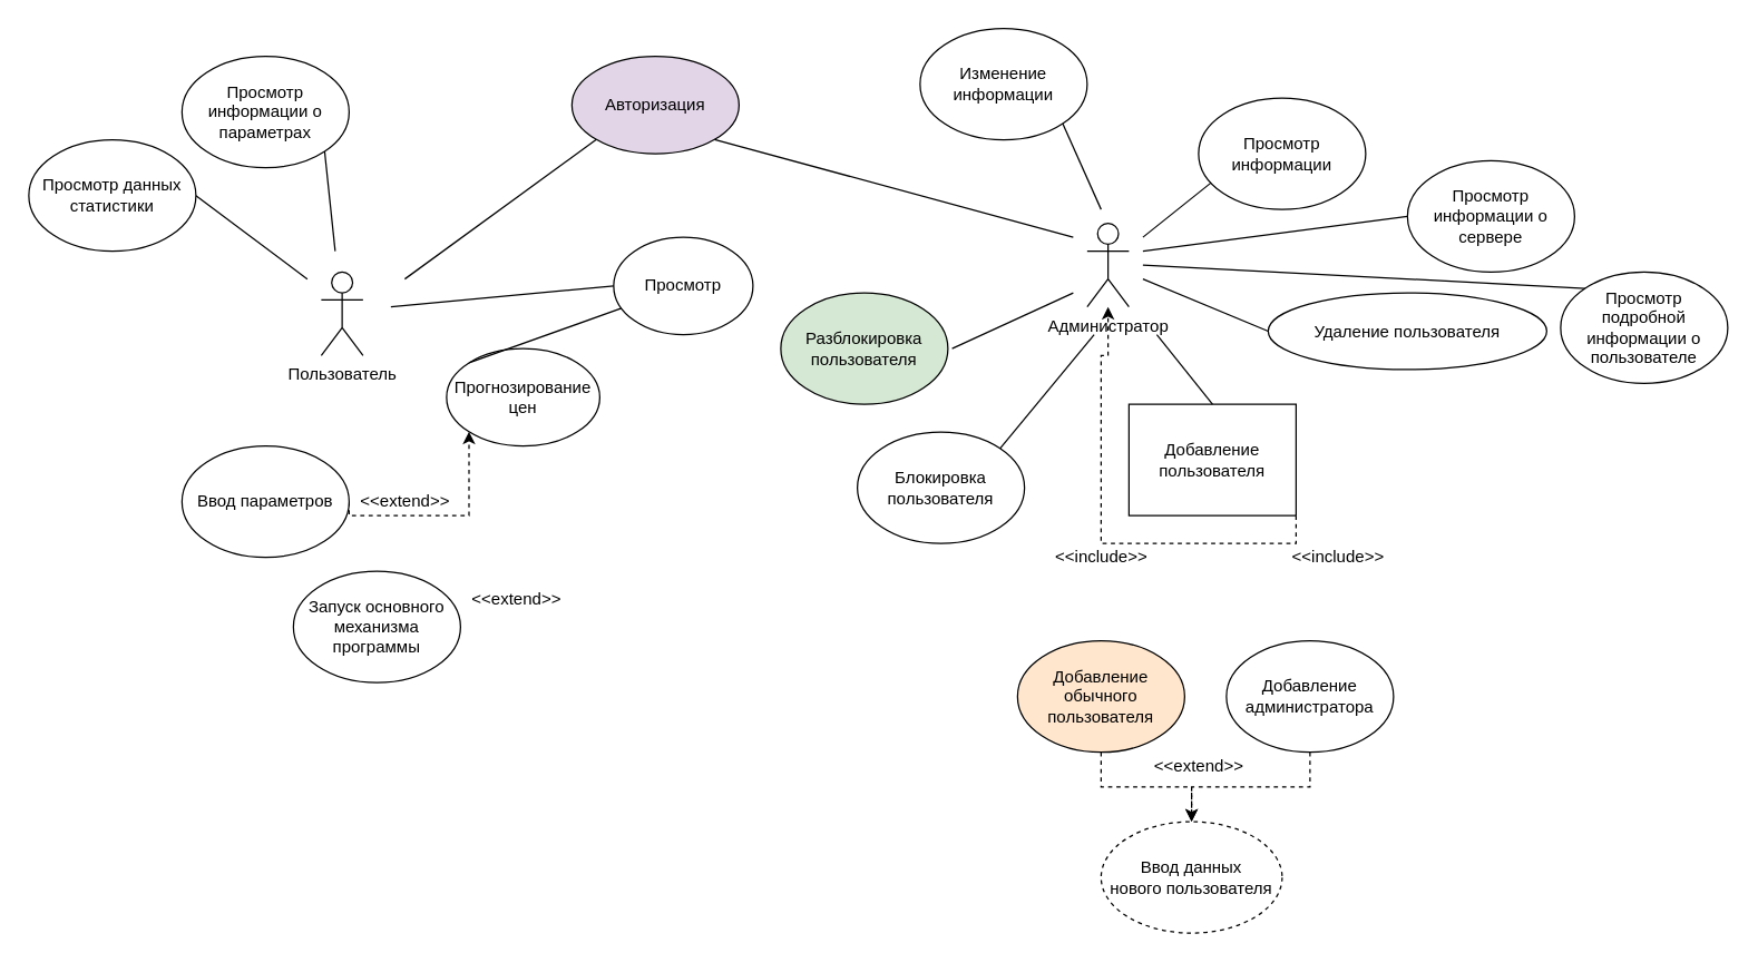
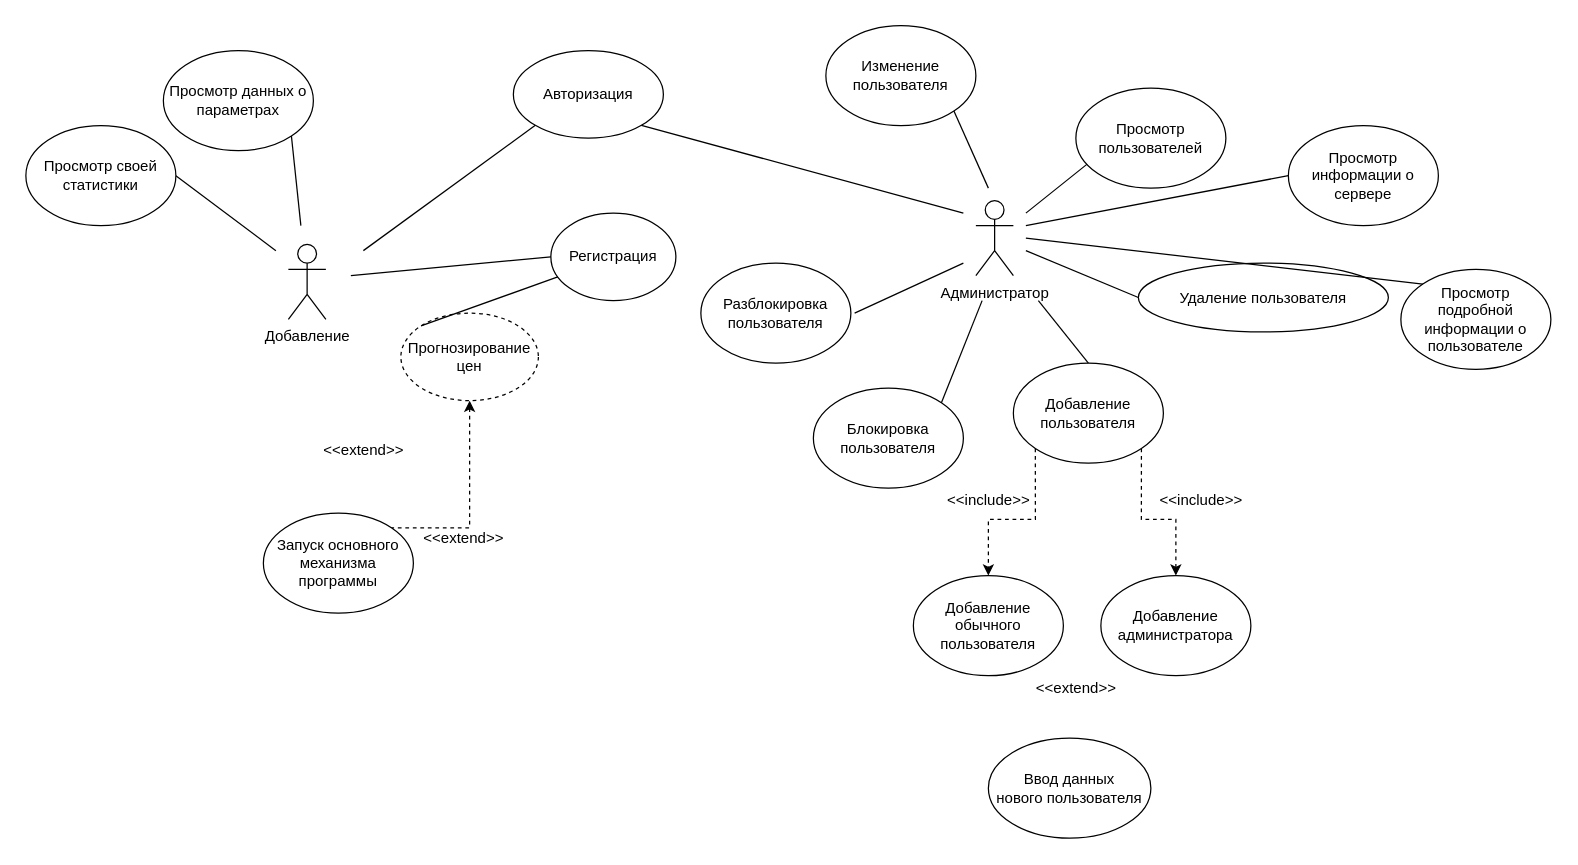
- <mxCell id="43" value="Изменение информации" style="ellipse;whiteSpace=wrap;html=1;" vertex="1" parent="1"><mxGeometry x="660" y="20" width="120" height="80" as="geometry" /></mxCell>
+ <mxCell id="43" value="Изменение пользователя" style="ellipse;whiteSpace=wrap;html=1;" vertex="1" parent="1"><mxGeometry x="660" y="20" width="120" height="80" as="geometry" /></mxCell>
- <mxCell id="3" value="Авторизация" style="ellipse;whiteSpace=wrap;html=1;fillColor=#e1d5e7;" vertex="1" parent="1"><mxGeometry x="410" y="40" width="120" height="70" as="geometry" /></mxCell>
+ <mxCell id="3" value="Авторизация" style="ellipse;whiteSpace=wrap;html=1;" vertex="1" parent="1"><mxGeometry x="410" y="40" width="120" height="70" as="geometry" /></mxCell>
- <mxCell id="18" value="Просмотр информации о параметрах" style="ellipse;whiteSpace=wrap;html=1;" vertex="1" parent="1"><mxGeometry x="130" y="40" width="120" height="80" as="geometry" /></mxCell>
+ <mxCell id="18" value="Просмотр данных о параметрах" style="ellipse;whiteSpace=wrap;html=1;" vertex="1" parent="1"><mxGeometry x="130" y="40" width="120" height="80" as="geometry" /></mxCell>
- <mxCell id="22" value="Просмотр информации" style="ellipse;whiteSpace=wrap;html=1;" vertex="1" parent="1"><mxGeometry x="860" y="70" width="120" height="80" as="geometry" /></mxCell>
+ <mxCell id="22" value="Просмотр пользователей" style="ellipse;whiteSpace=wrap;html=1;" vertex="1" parent="1"><mxGeometry x="860" y="70" width="120" height="80" as="geometry" /></mxCell>
- <mxCell id="20" value="Просмотр данных статистики" style="ellipse;whiteSpace=wrap;html=1;" vertex="1" parent="1"><mxGeometry x="20" y="100" width="120" height="80" as="geometry" /></mxCell>
+ <mxCell id="20" value="Просмотр своей статистики" style="ellipse;whiteSpace=wrap;html=1;" vertex="1" parent="1"><mxGeometry x="20" y="100" width="120" height="80" as="geometry" /></mxCell>
- <mxCell id="39" value="Просмотр информации о сервере" style="ellipse;whiteSpace=wrap;html=1;" vertex="1" parent="1"><mxGeometry x="1010" y="115" width="120" height="80" as="geometry" /></mxCell>
+ <mxCell id="39" value="Просмотр информации о сервере" style="ellipse;whiteSpace=wrap;html=1;" vertex="1" parent="1"><mxGeometry x="1030" y="100" width="120" height="80" as="geometry" /></mxCell>
- <mxCell id="5" value="Просмотр" style="ellipse;whiteSpace=wrap;html=1;" vertex="1" parent="1"><mxGeometry x="440" y="170" width="100" height="70" as="geometry" /></mxCell>
+ <mxCell id="5" value="Регистрация" style="ellipse;whiteSpace=wrap;html=1;" vertex="1" parent="1"><mxGeometry x="440" y="170" width="100" height="70" as="geometry" /></mxCell>
- <mxCell id="45" value="Просмотр подробной информации о пользователе" style="ellipse;whiteSpace=wrap;html=1;" vertex="1" parent="1"><mxGeometry x="1120" y="195" width="120" height="80" as="geometry" /></mxCell>
+ <mxCell id="45" value="Просмотр подробной информации о пользователе" style="ellipse;whiteSpace=wrap;html=1;" vertex="1" parent="1"><mxGeometry x="1120" y="215" width="120" height="80" as="geometry" /></mxCell>
- <mxCell id="36" value="Разблокировка пользователя" style="ellipse;whiteSpace=wrap;html=1;fillColor=#d5e8d4;" vertex="1" parent="1"><mxGeometry x="560" y="210" width="120" height="80" as="geometry" /></mxCell>
+ <mxCell id="36" value="Разблокировка пользователя" style="ellipse;whiteSpace=wrap;html=1;" vertex="1" parent="1"><mxGeometry x="560" y="210" width="120" height="80" as="geometry" /></mxCell>
- <mxCell id="2" value="Пользователь" style="shape=umlActor;verticalLabelPosition=bottom;verticalAlign=top;html=1;outlineConnect=0;" vertex="1" parent="1"><mxGeometry x="230" y="195" width="30" height="60" as="geometry" /></mxCell>
+ <mxCell id="2" value="Добавление" style="shape=umlActor;verticalLabelPosition=bottom;verticalAlign=top;html=1;outlineConnect=0;" vertex="1" parent="1"><mxGeometry x="230" y="195" width="30" height="60" as="geometry" /></mxCell>
- <mxCell id="7" value="Прогнозирование&lt;br&gt;цен" style="ellipse;whiteSpace=wrap;html=1;" vertex="1" parent="1"><mxGeometry x="320" y="250" width="110" height="70" as="geometry" /></mxCell>
+ <mxCell id="7" value="Прогнозирование&lt;br&gt;цен" style="ellipse;whiteSpace=wrap;html=1;dashed=1;" vertex="1" parent="1"><mxGeometry x="320" y="250" width="110" height="70" as="geometry" /></mxCell>
- <mxCell id="26" value="Добавление пользователя" style="whiteSpace=wrap;html=1;rounded=0;" vertex="1" parent="1"><mxGeometry x="810" y="290" width="120" height="80" as="geometry" /></mxCell>
+ <mxCell id="26" value="Добавление пользователя" style="ellipse;whiteSpace=wrap;html=1;" vertex="1" parent="1"><mxGeometry x="810" y="290" width="120" height="80" as="geometry" /></mxCell>
- <mxCell id="35" value="Блокировка пользователя" style="ellipse;whiteSpace=wrap;html=1;" vertex="1" parent="1"><mxGeometry x="615" y="310" width="120" height="80" as="geometry" /></mxCell>
+ <mxCell id="35" value="Блокировка пользователя" style="ellipse;whiteSpace=wrap;html=1;" vertex="1" parent="1"><mxGeometry x="650" y="310" width="120" height="80" as="geometry" /></mxCell>
- <mxCell id="10" value="Ввод параметров" style="ellipse;whiteSpace=wrap;html=1;" vertex="1" parent="1"><mxGeometry x="130" y="320" width="120" height="80" as="geometry" /></mxCell>
- <mxCell id="9" style="edgeStyle=orthogonalEdgeStyle;rounded=0;orthogonalLoop=1;jettySize=auto;html=1;exitX=1;exitY=0.5;exitDx=0;exitDy=0;entryX=0;entryY=1;entryDx=0;entryDy=0;dashed=1;" edge="1" parent="1" source="10" target="7"><mxGeometry relative="1" as="geometry"><Array as="points"><mxPoint x="250" y="370" /></Array></mxGeometry></mxCell>
- <mxCell id="24" style="edgeStyle=orthogonalEdgeStyle;rounded=0;orthogonalLoop=1;jettySize=auto;html=1;exitX=1;exitY=1;exitDx=0;exitDy=0;dashed=1;" edge="1" parent="1" source="26" target="15"><mxGeometry relative="1" as="geometry" /></mxCell>
+ <mxCell id="24" style="edgeStyle=orthogonalEdgeStyle;rounded=0;orthogonalLoop=1;jettySize=auto;html=1;exitX=1;exitY=1;exitDx=0;exitDy=0;entryX=0.5;entryY=0;entryDx=0;entryDy=0;dashed=1;" edge="1" parent="1" source="26" target="30"><mxGeometry relative="1" as="geometry" /></mxCell>
+ <mxCell id="12" style="edgeStyle=orthogonalEdgeStyle;rounded=0;orthogonalLoop=1;jettySize=auto;html=1;exitX=0;exitY=0;exitDx=0;exitDy=0;entryX=0.5;entryY=1;entryDx=0;entryDy=0;dashed=1;" edge="1" parent="1" source="13" target="7"><mxGeometry relative="1" as="geometry"><Array as="points"><mxPoint x="375" y="422" /></Array></mxGeometry></mxCell>
+ <mxCell id="25" style="edgeStyle=orthogonalEdgeStyle;rounded=0;orthogonalLoop=1;jettySize=auto;html=1;exitX=0;exitY=1;exitDx=0;exitDy=0;entryX=0.5;entryY=0;entryDx=0;entryDy=0;dashed=1;" edge="1" parent="1" source="26" target="28"><mxGeometry relative="1" as="geometry" /></mxCell>
- <mxCell id="28" value="Добавление обычного пользователя" style="ellipse;whiteSpace=wrap;html=1;fillColor=#ffe6cc;" vertex="1" parent="1"><mxGeometry x="730" y="460" width="120" height="80" as="geometry" /></mxCell>
+ <mxCell id="28" value="Добавление обычного пользователя" style="ellipse;whiteSpace=wrap;html=1;" vertex="1" parent="1"><mxGeometry x="730" y="460" width="120" height="80" as="geometry" /></mxCell>
- <mxCell id="27" style="edgeStyle=orthogonalEdgeStyle;rounded=0;orthogonalLoop=1;jettySize=auto;html=1;exitX=0.5;exitY=1;exitDx=0;exitDy=0;entryX=0.5;entryY=0;entryDx=0;entryDy=0;dashed=1;" edge="1" parent="1" source="28" target="33"><mxGeometry relative="1" as="geometry" /></mxCell>
- <mxCell id="29" style="edgeStyle=orthogonalEdgeStyle;rounded=0;orthogonalLoop=1;jettySize=auto;html=1;exitX=0.5;exitY=1;exitDx=0;exitDy=0;dashed=1;" edge="1" parent="1" source="30" target="33"><mxGeometry relative="1" as="geometry" /></mxCell>
- <mxCell id="33" value="Ввод данных&lt;br&gt;нового пользователя" style="ellipse;whiteSpace=wrap;html=1;dashed=1;" vertex="1" parent="1"><mxGeometry x="790" y="590" width="130" height="80" as="geometry" /></mxCell>
+ <mxCell id="33" value="Ввод данных&lt;br&gt;нового пользователя" style="ellipse;whiteSpace=wrap;html=1;" vertex="1" parent="1"><mxGeometry x="790" y="590" width="130" height="80" as="geometry" /></mxCell>
